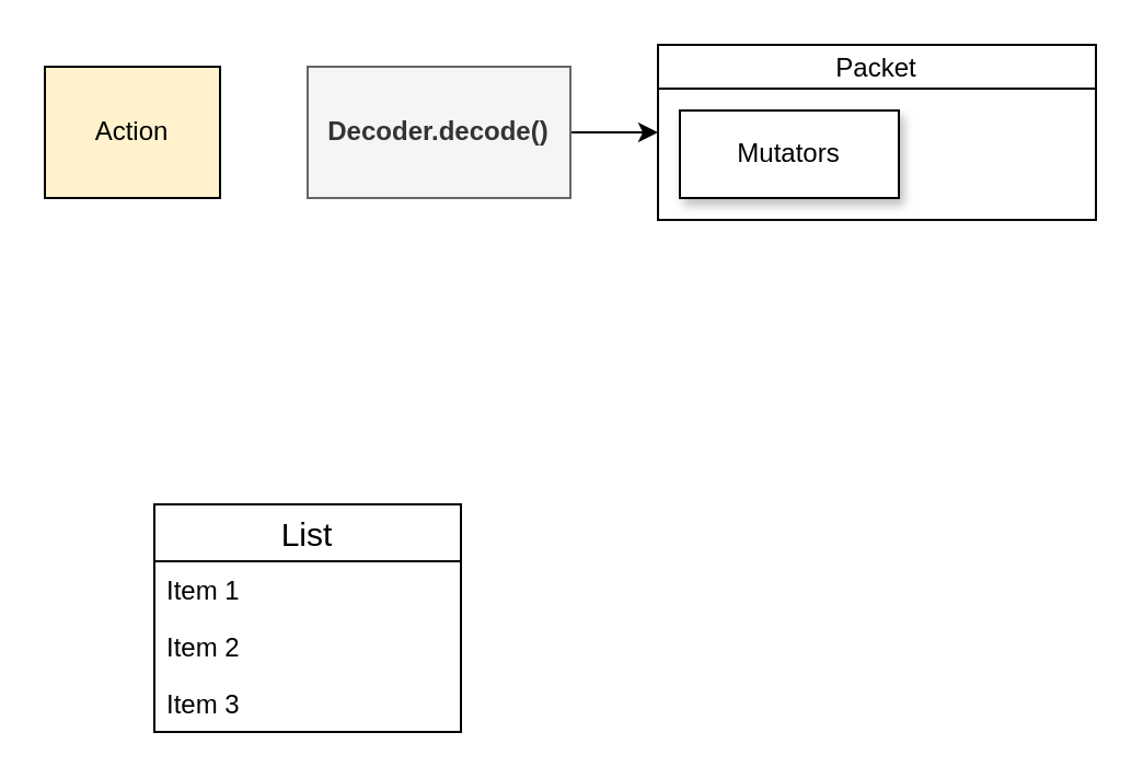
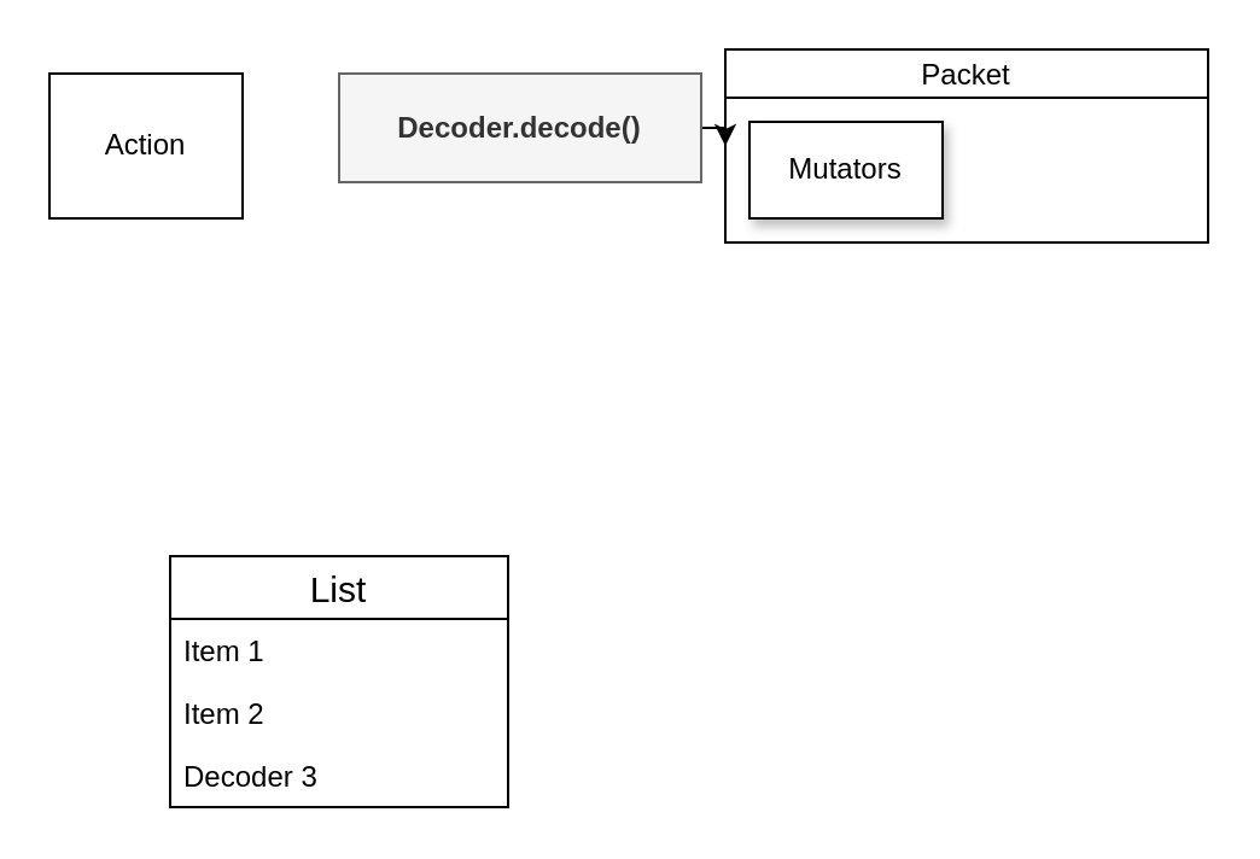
- <mxCell id="6" value="Action" style="rounded=0;whiteSpace=wrap;html=1;fillColor=#fff2cc;" parent="1" vertex="1"><mxGeometry x="20" y="30" width="80" height="60" as="geometry" /></mxCell>
+ <mxCell id="6" value="Action" style="rounded=0;whiteSpace=wrap;html=1;" parent="1" vertex="1"><mxGeometry x="20" y="30" width="80" height="60" as="geometry" /></mxCell>
- <mxCell id="5" value="&lt;b&gt;Decoder.decode()&lt;/b&gt;" style="rounded=0;whiteSpace=wrap;html=1;fillColor=#f5f5f5;strokeColor=#666666;fontColor=#333333;" parent="1" vertex="1"><mxGeometry x="140" y="30" width="120" height="60" as="geometry" /></mxCell>
+ <mxCell id="5" value="&lt;b&gt;Decoder.decode()&lt;/b&gt;" style="rounded=0;whiteSpace=wrap;html=1;fillColor=#f5f5f5;strokeColor=#666666;fontColor=#333333;" parent="1" vertex="1"><mxGeometry x="140" y="30" width="150" height="45" as="geometry" /></mxCell>
- <mxCell id="3" value="Mutators" style="rounded=0;whiteSpace=wrap;html=1;shadow=1;" parent="2" vertex="1"><mxGeometry x="10" y="30" width="100" height="40" as="geometry" /></mxCell>
+ <mxCell id="3" value="Mutators" style="rounded=0;whiteSpace=wrap;html=1;shadow=1;" parent="2" vertex="1"><mxGeometry x="10" y="30" width="80" height="40" as="geometry" /></mxCell>
- <mxCell id="10" value="Item 3" style="text;strokeColor=none;fillColor=none;align=left;verticalAlign=top;spacingLeft=4;spacingRight=4;overflow=hidden;rotatable=0;points=[[0,0.5],[1,0.5]];portConstraint=eastwest;" vertex="1" parent="7"><mxGeometry y="78" width="140" height="26" as="geometry" /></mxCell>
+ <mxCell id="10" value="Decoder 3" style="text;strokeColor=none;fillColor=none;align=left;verticalAlign=top;spacingLeft=4;spacingRight=4;overflow=hidden;rotatable=0;points=[[0,0.5],[1,0.5]];portConstraint=eastwest;" vertex="1" parent="7"><mxGeometry y="78" width="140" height="26" as="geometry" /></mxCell>
